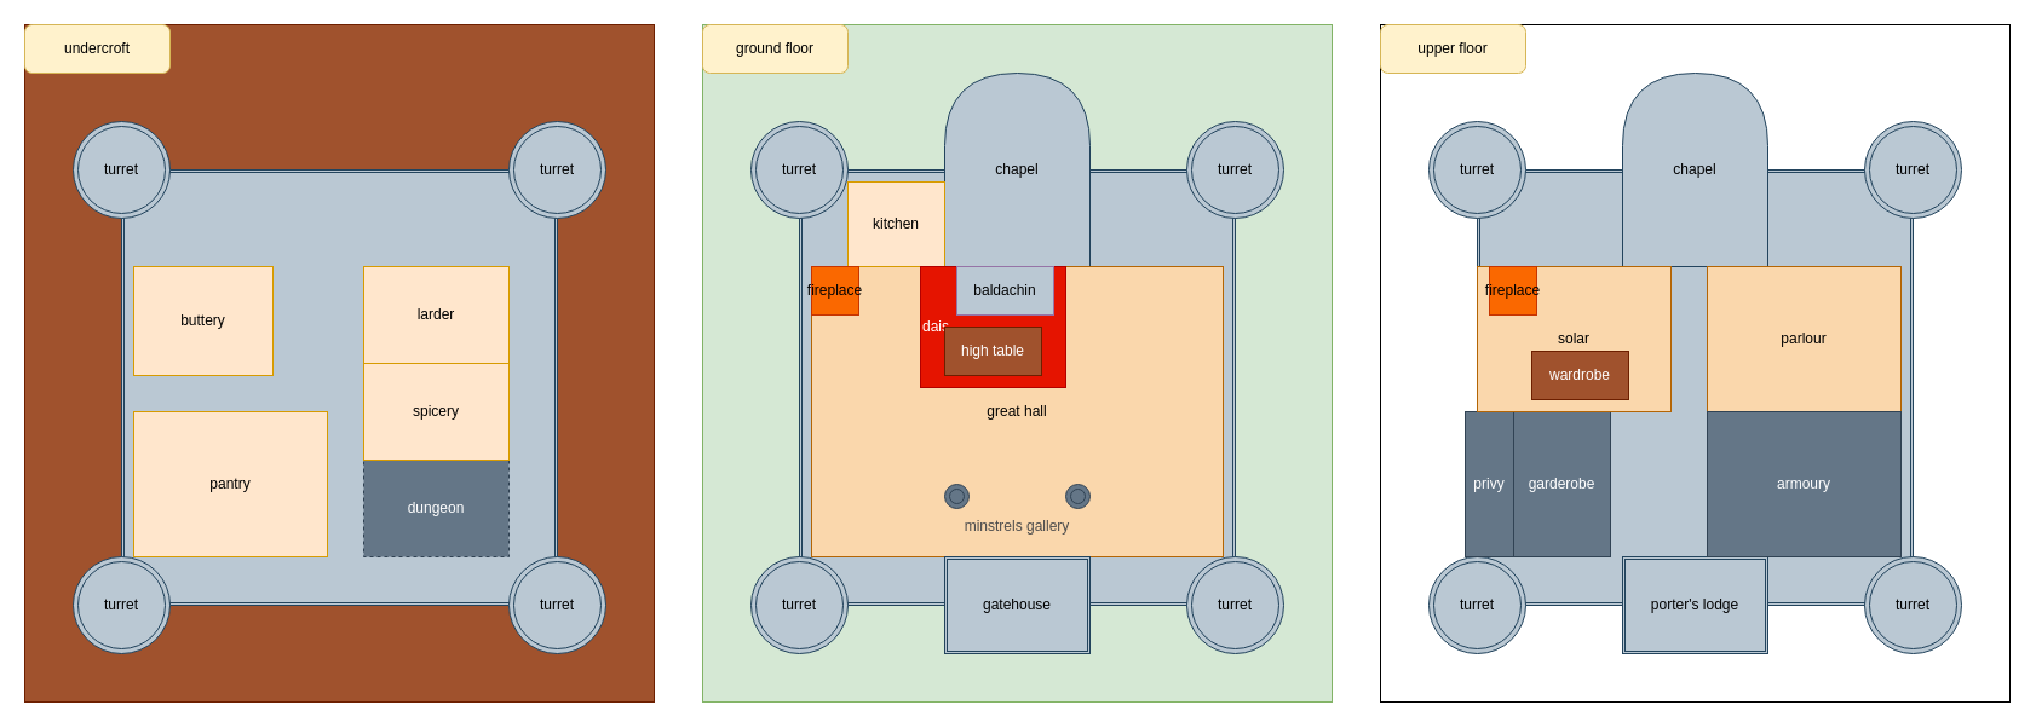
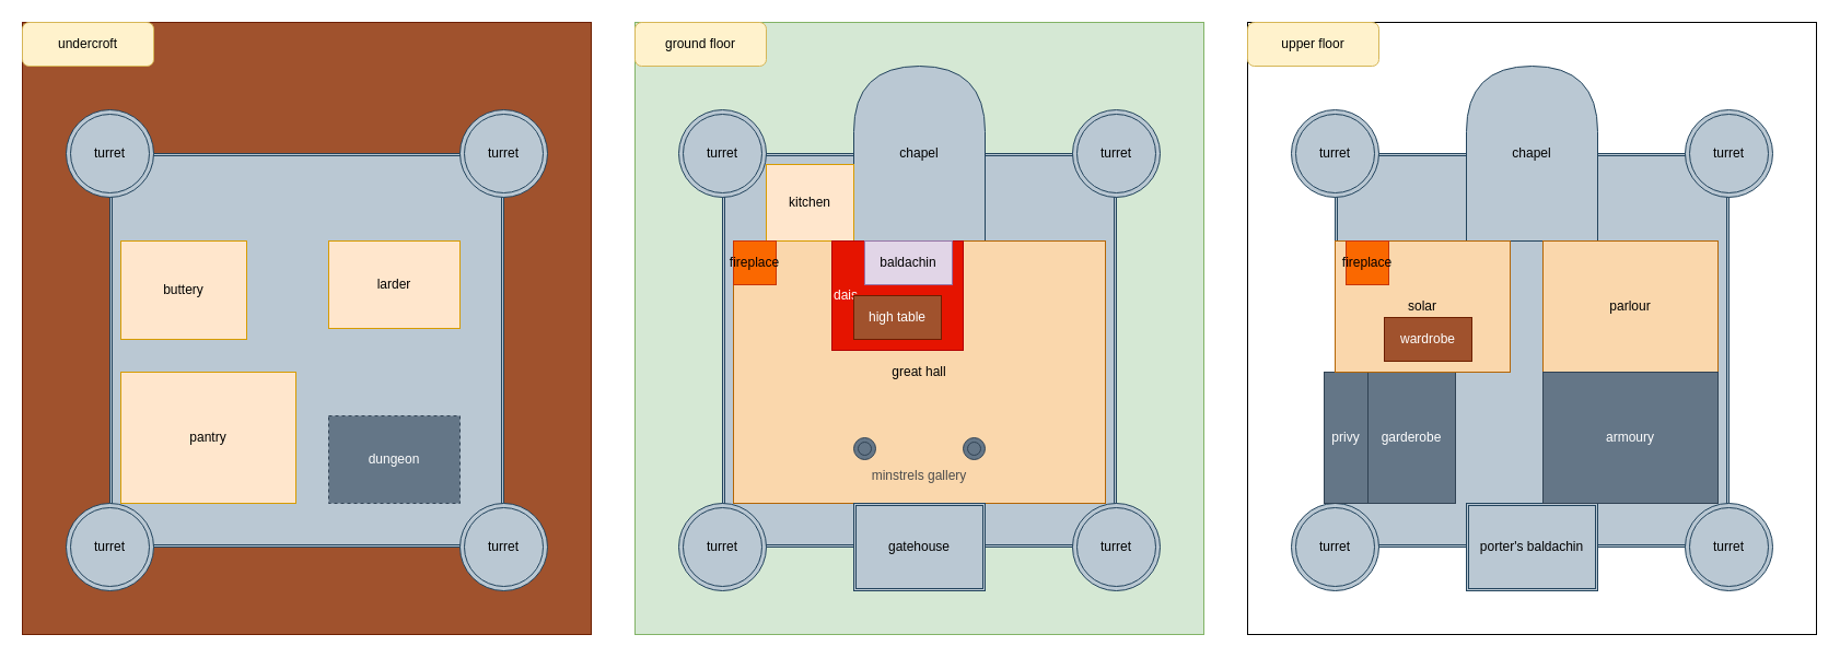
- <mxCell id="47" value="baldachin" style="rounded=0;whiteSpace=wrap;html=1;fillColor=#bac8d3;strokeColor=#9673a6;" vertex="1" parent="1"><mxGeometry x="790" y="220" width="80" height="40" as="geometry" /></mxCell>
+ <mxCell id="47" value="baldachin" style="rounded=0;whiteSpace=wrap;html=1;fillColor=#e1d5e7;strokeColor=#9673a6;" vertex="1" parent="1"><mxGeometry x="790" y="220" width="80" height="40" as="geometry" /></mxCell>
- <mxCell id="33" value="spicery" style="rounded=0;whiteSpace=wrap;html=1;fillColor=#ffe6cc;strokeColor=#d79b00;" vertex="1" parent="1"><mxGeometry x="300" y="300" width="120" height="80" as="geometry" /></mxCell>
- <mxCell id="28" value="porter's lodge" style="shape=ext;double=1;rounded=0;whiteSpace=wrap;html=1;fillColor=#bac8d3;strokeColor=#23445d;" vertex="1" parent="1"><mxGeometry x="1340" y="460" width="120" height="80" as="geometry" /></mxCell>
+ <mxCell id="28" value="porter's baldachin" style="shape=ext;double=1;rounded=0;whiteSpace=wrap;html=1;fillColor=#bac8d3;strokeColor=#23445d;" vertex="1" parent="1"><mxGeometry x="1340" y="460" width="120" height="80" as="geometry" /></mxCell>
